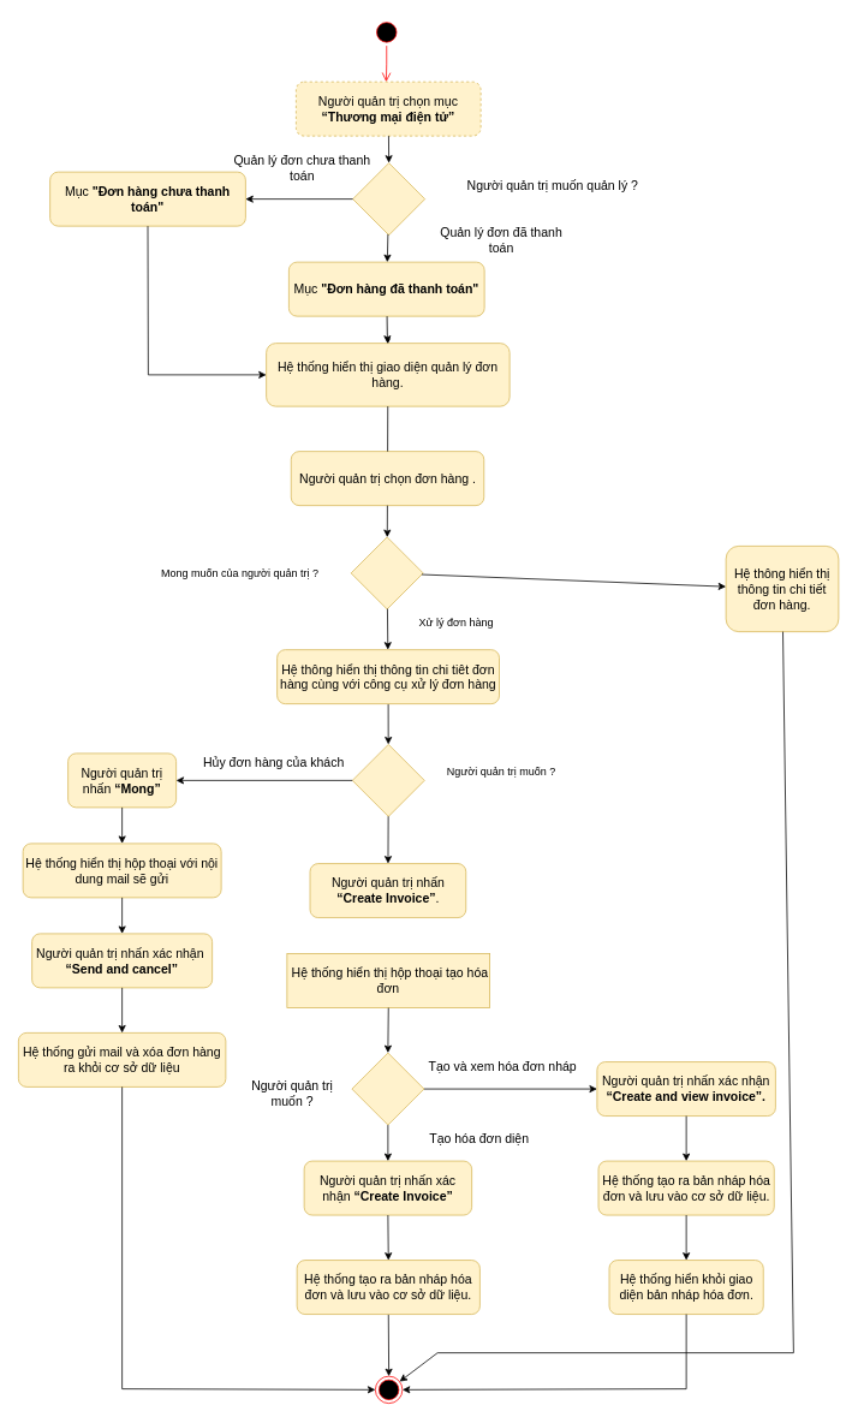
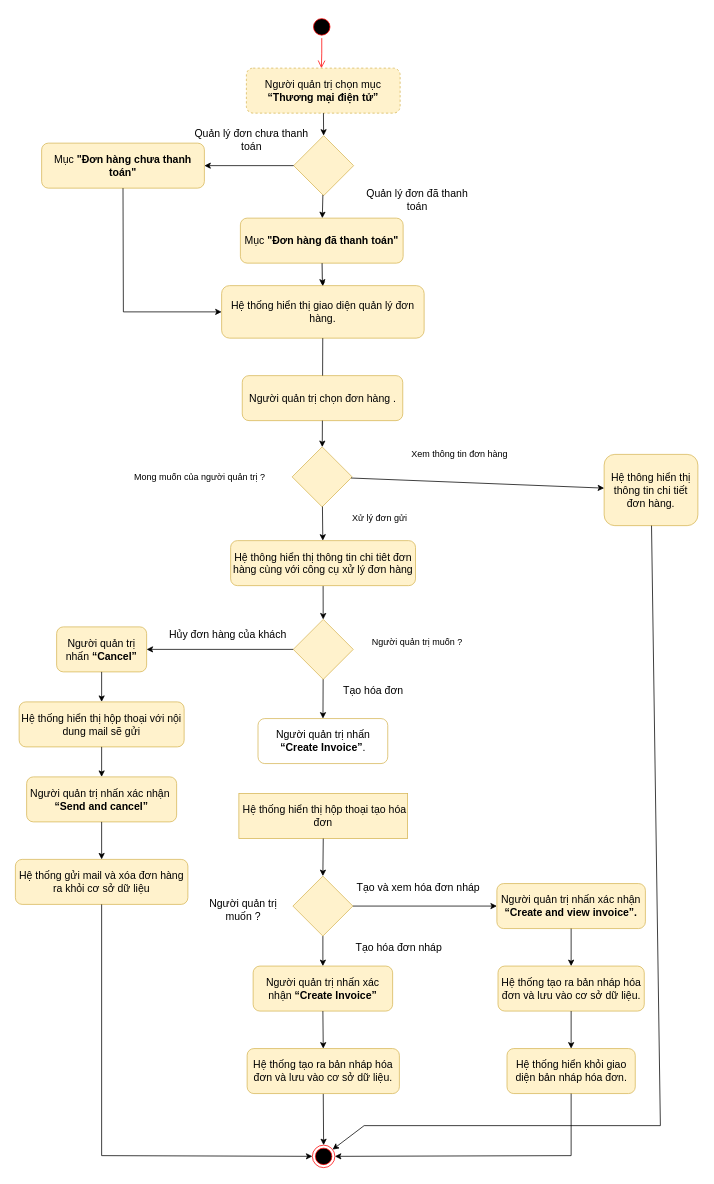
- <mxCell id="18" value="&lt;font style=&quot;font-size: 14px;&quot;&gt;Người quản trị muốn quản lý ?&lt;/font&gt;" style="text;html=1;strokeColor=none;fillColor=none;align=center;verticalAlign=middle;whiteSpace=wrap;rounded=0;fontSize=14;" vertex="1" parent="1"><mxGeometry x="508.5" y="190" width="208" height="30" as="geometry" /></mxCell>
+ <mxCell id="61" value="Xem thông tin đơn hàng" style="text;html=1;strokeColor=none;fillColor=none;align=center;verticalAlign=middle;whiteSpace=wrap;rounded=0;" vertex="1" parent="1"><mxGeometry x="536" y="590" width="153" height="30" as="geometry" /></mxCell>
- <mxCell id="62" value="Xử lý đơn hàng" style="text;html=1;strokeColor=none;fillColor=none;align=center;verticalAlign=middle;whiteSpace=wrap;rounded=0;" vertex="1" parent="1"><mxGeometry x="444.25" y="675" width="124" height="30" as="geometry" /></mxCell>
+ <mxCell id="62" value="Xử lý đơn gửi" style="text;html=1;strokeColor=none;fillColor=none;align=center;verticalAlign=middle;whiteSpace=wrap;rounded=0;" vertex="1" parent="1"><mxGeometry x="444.25" y="675" width="124" height="30" as="geometry" /></mxCell>
- <mxCell id="37" value="&lt;span id=&quot;docs-internal-guid-1f173d41-7fff-8cbb-1a45-6fe85110846f&quot; style=&quot;font-size: 14px;&quot;&gt;&lt;span style=&quot;font-size: 14px; font-family: Calibri, sans-serif; background-color: transparent; font-variant-numeric: normal; font-variant-east-asian: normal; vertical-align: baseline;&quot;&gt;Người quản trị nhấn &lt;/span&gt;&lt;span style=&quot;font-size: 14px; font-family: Calibri, sans-serif; background-color: transparent; font-weight: 700; font-variant-numeric: normal; font-variant-east-asian: normal; vertical-align: baseline;&quot;&gt;“Mong”&lt;/span&gt;&lt;/span&gt;" style="rounded=1;whiteSpace=wrap;html=1;fillColor=#fff2cc;strokeColor=#d6b656;fontSize=14;" vertex="1" parent="1"><mxGeometry x="75" y="835" width="120" height="60" as="geometry" /></mxCell>
+ <mxCell id="37" value="&lt;span id=&quot;docs-internal-guid-1f173d41-7fff-8cbb-1a45-6fe85110846f&quot; style=&quot;font-size: 14px;&quot;&gt;&lt;span style=&quot;font-size: 14px; font-family: Calibri, sans-serif; background-color: transparent; font-variant-numeric: normal; font-variant-east-asian: normal; vertical-align: baseline;&quot;&gt;Người quản trị nhấn &lt;/span&gt;&lt;span style=&quot;font-size: 14px; font-family: Calibri, sans-serif; background-color: transparent; font-weight: 700; font-variant-numeric: normal; font-variant-east-asian: normal; vertical-align: baseline;&quot;&gt;“Cancel”&lt;/span&gt;&lt;/span&gt;" style="rounded=1;whiteSpace=wrap;html=1;fillColor=#fff2cc;strokeColor=#d6b656;fontSize=14;" vertex="1" parent="1"><mxGeometry x="75" y="835" width="120" height="60" as="geometry" /></mxCell>
+ <mxCell id="57" value="Tạo hóa đơn" style="text;html=1;strokeColor=none;fillColor=none;align=center;verticalAlign=middle;whiteSpace=wrap;rounded=0;fontSize=14;" vertex="1" parent="1"><mxGeometry x="452" y="905" width="91" height="30" as="geometry" /></mxCell>
- <mxCell id="26" value="&lt;span id=&quot;docs-internal-guid-dfa1f547-7fff-2bdf-1cb7-a252db305fa9&quot; style=&quot;font-size: 14px;&quot;&gt;&lt;span style=&quot;font-size: 14px; font-family: Calibri, sans-serif; background-color: transparent; font-variant-numeric: normal; font-variant-east-asian: normal; vertical-align: baseline;&quot;&gt;Người quản trị nhấn &lt;/span&gt;&lt;span style=&quot;font-size: 14px; font-family: Calibri, sans-serif; background-color: transparent; font-weight: 700; font-variant-numeric: normal; font-variant-east-asian: normal; vertical-align: baseline;&quot;&gt;“Create Invoice”&lt;/span&gt;&lt;span style=&quot;font-size: 14px; font-family: Calibri, sans-serif; background-color: transparent; font-variant-numeric: normal; font-variant-east-asian: normal; vertical-align: baseline;&quot;&gt;.&lt;/span&gt;&lt;/span&gt;" style="rounded=1;whiteSpace=wrap;html=1;fontSize=14;fillColor=#fff2cc;strokeColor=#d6b656;" vertex="1" parent="1"><mxGeometry x="343.5" y="957.26" width="173" height="60" as="geometry" /></mxCell>
+ <mxCell id="26" value="&lt;span id=&quot;docs-internal-guid-dfa1f547-7fff-2bdf-1cb7-a252db305fa9&quot; style=&quot;font-size: 14px;&quot;&gt;&lt;span style=&quot;font-size: 14px; font-family: Calibri, sans-serif; background-color: transparent; font-variant-numeric: normal; font-variant-east-asian: normal; vertical-align: baseline;&quot;&gt;Người quản trị nhấn &lt;/span&gt;&lt;span style=&quot;font-size: 14px; font-family: Calibri, sans-serif; background-color: transparent; font-weight: 700; font-variant-numeric: normal; font-variant-east-asian: normal; vertical-align: baseline;&quot;&gt;“Create Invoice”&lt;/span&gt;&lt;span style=&quot;font-size: 14px; font-family: Calibri, sans-serif; background-color: transparent; font-variant-numeric: normal; font-variant-east-asian: normal; vertical-align: baseline;&quot;&gt;.&lt;/span&gt;&lt;/span&gt;" style="rounded=1;whiteSpace=wrap;html=1;fontSize=14;fillColor=#ffffff;strokeColor=#d6b656;" vertex="1" parent="1"><mxGeometry x="343.5" y="957.26" width="173" height="60" as="geometry" /></mxCell>
- <mxCell id="35" value="Tạo hóa đơn diện" style="text;html=1;strokeColor=none;fillColor=none;align=center;verticalAlign=middle;whiteSpace=wrap;rounded=0;fontSize=14;" vertex="1" parent="1"><mxGeometry x="465.5" y="1247.26" width="131" height="30" as="geometry" /></mxCell>
+ <mxCell id="35" value="Tạo hóa đơn nháp" style="text;html=1;strokeColor=none;fillColor=none;align=center;verticalAlign=middle;whiteSpace=wrap;rounded=0;fontSize=14;" vertex="1" parent="1"><mxGeometry x="465.5" y="1247.26" width="131" height="30" as="geometry" /></mxCell>
